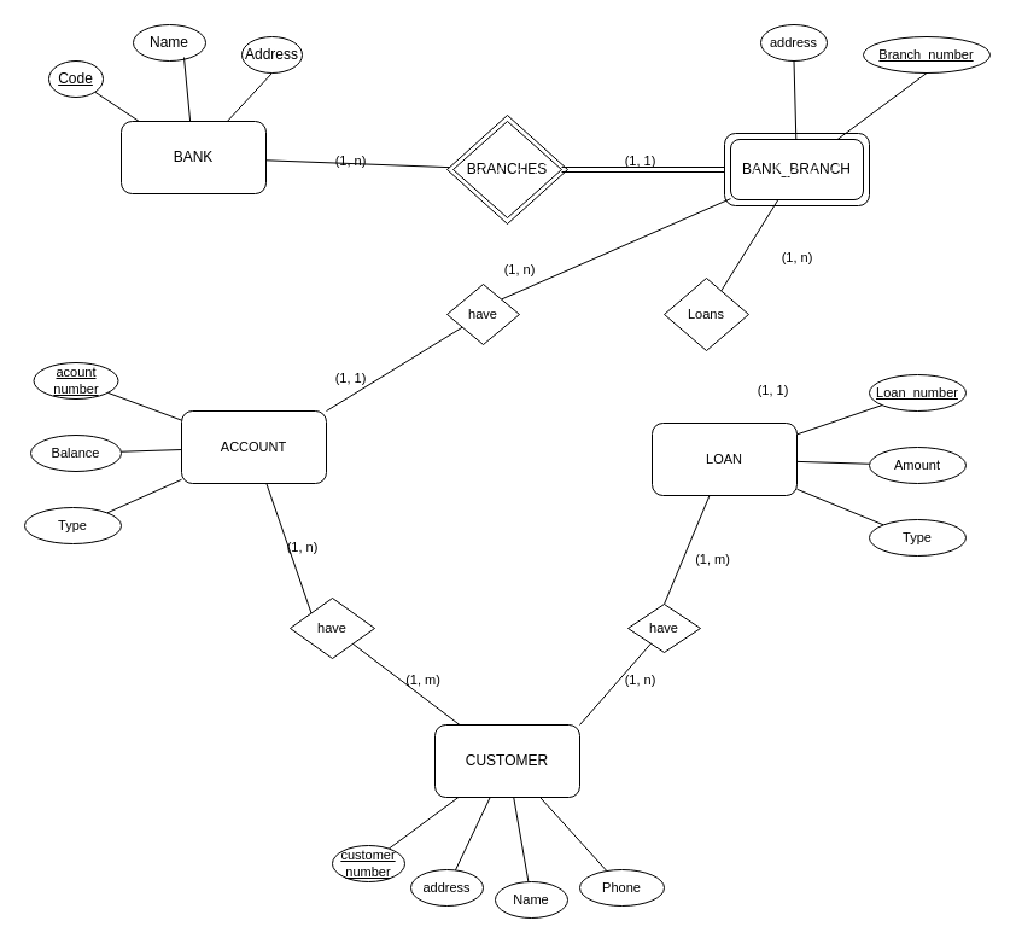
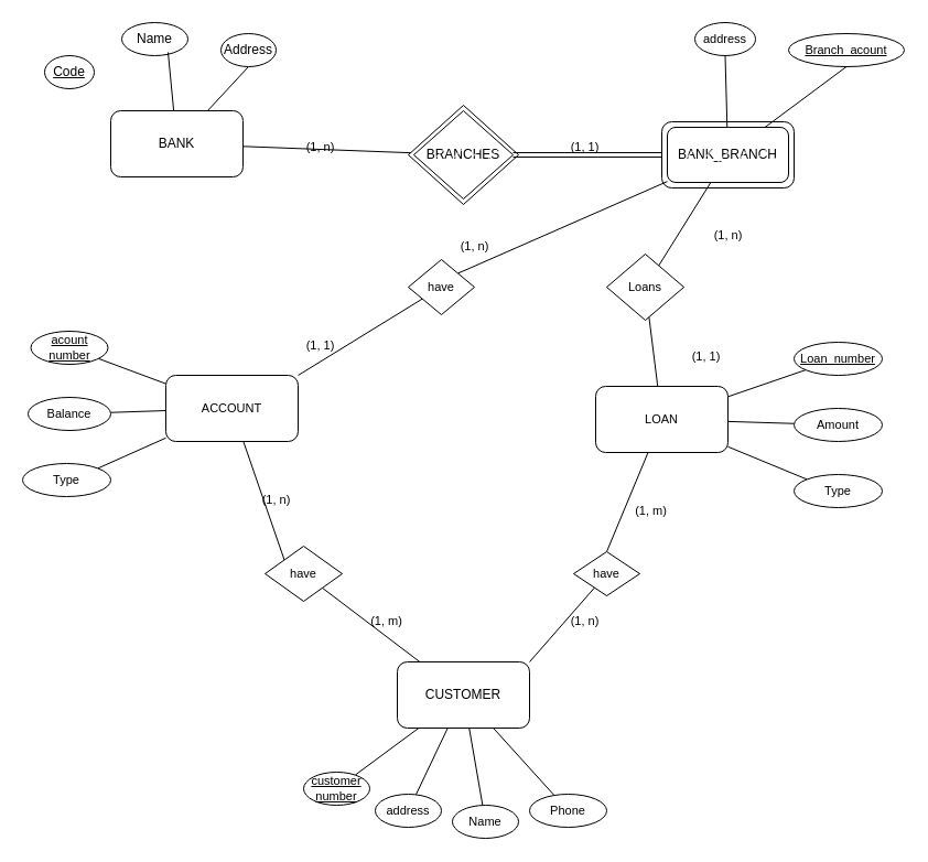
- <mxCell id="25" value="Branch_number" style="ellipse;whiteSpace=wrap;html=1;fontFamily=Helvetica;fontSize=11;fontColor=default;fontStyle=4" vertex="1" parent="1"><mxGeometry x="715" y="30" width="105" height="30" as="geometry" /></mxCell>
+ <mxCell id="25" value="Branch_acount" style="ellipse;whiteSpace=wrap;html=1;fontFamily=Helvetica;fontSize=11;fontColor=default;fontStyle=4" vertex="1" parent="1"><mxGeometry x="715" y="30" width="105" height="30" as="geometry" /></mxCell>
- <mxCell id="3" style="rounded=0;orthogonalLoop=1;jettySize=auto;html=1;entryX=1;entryY=1;entryDx=0;entryDy=0;endArrow=none;endFill=0;" edge="1" parent="1" source="5" target="20"><mxGeometry relative="1" as="geometry" /></mxCell>
+ <mxCell id="42" style="edgeStyle=none;rounded=0;orthogonalLoop=1;jettySize=auto;html=1;labelBackgroundColor=default;strokeColor=default;align=center;verticalAlign=middle;fontFamily=Helvetica;fontSize=11;fontColor=default;endArrow=none;endFill=0;" edge="1" parent="1" source="43" target="35"><mxGeometry relative="1" as="geometry" /></mxCell>
